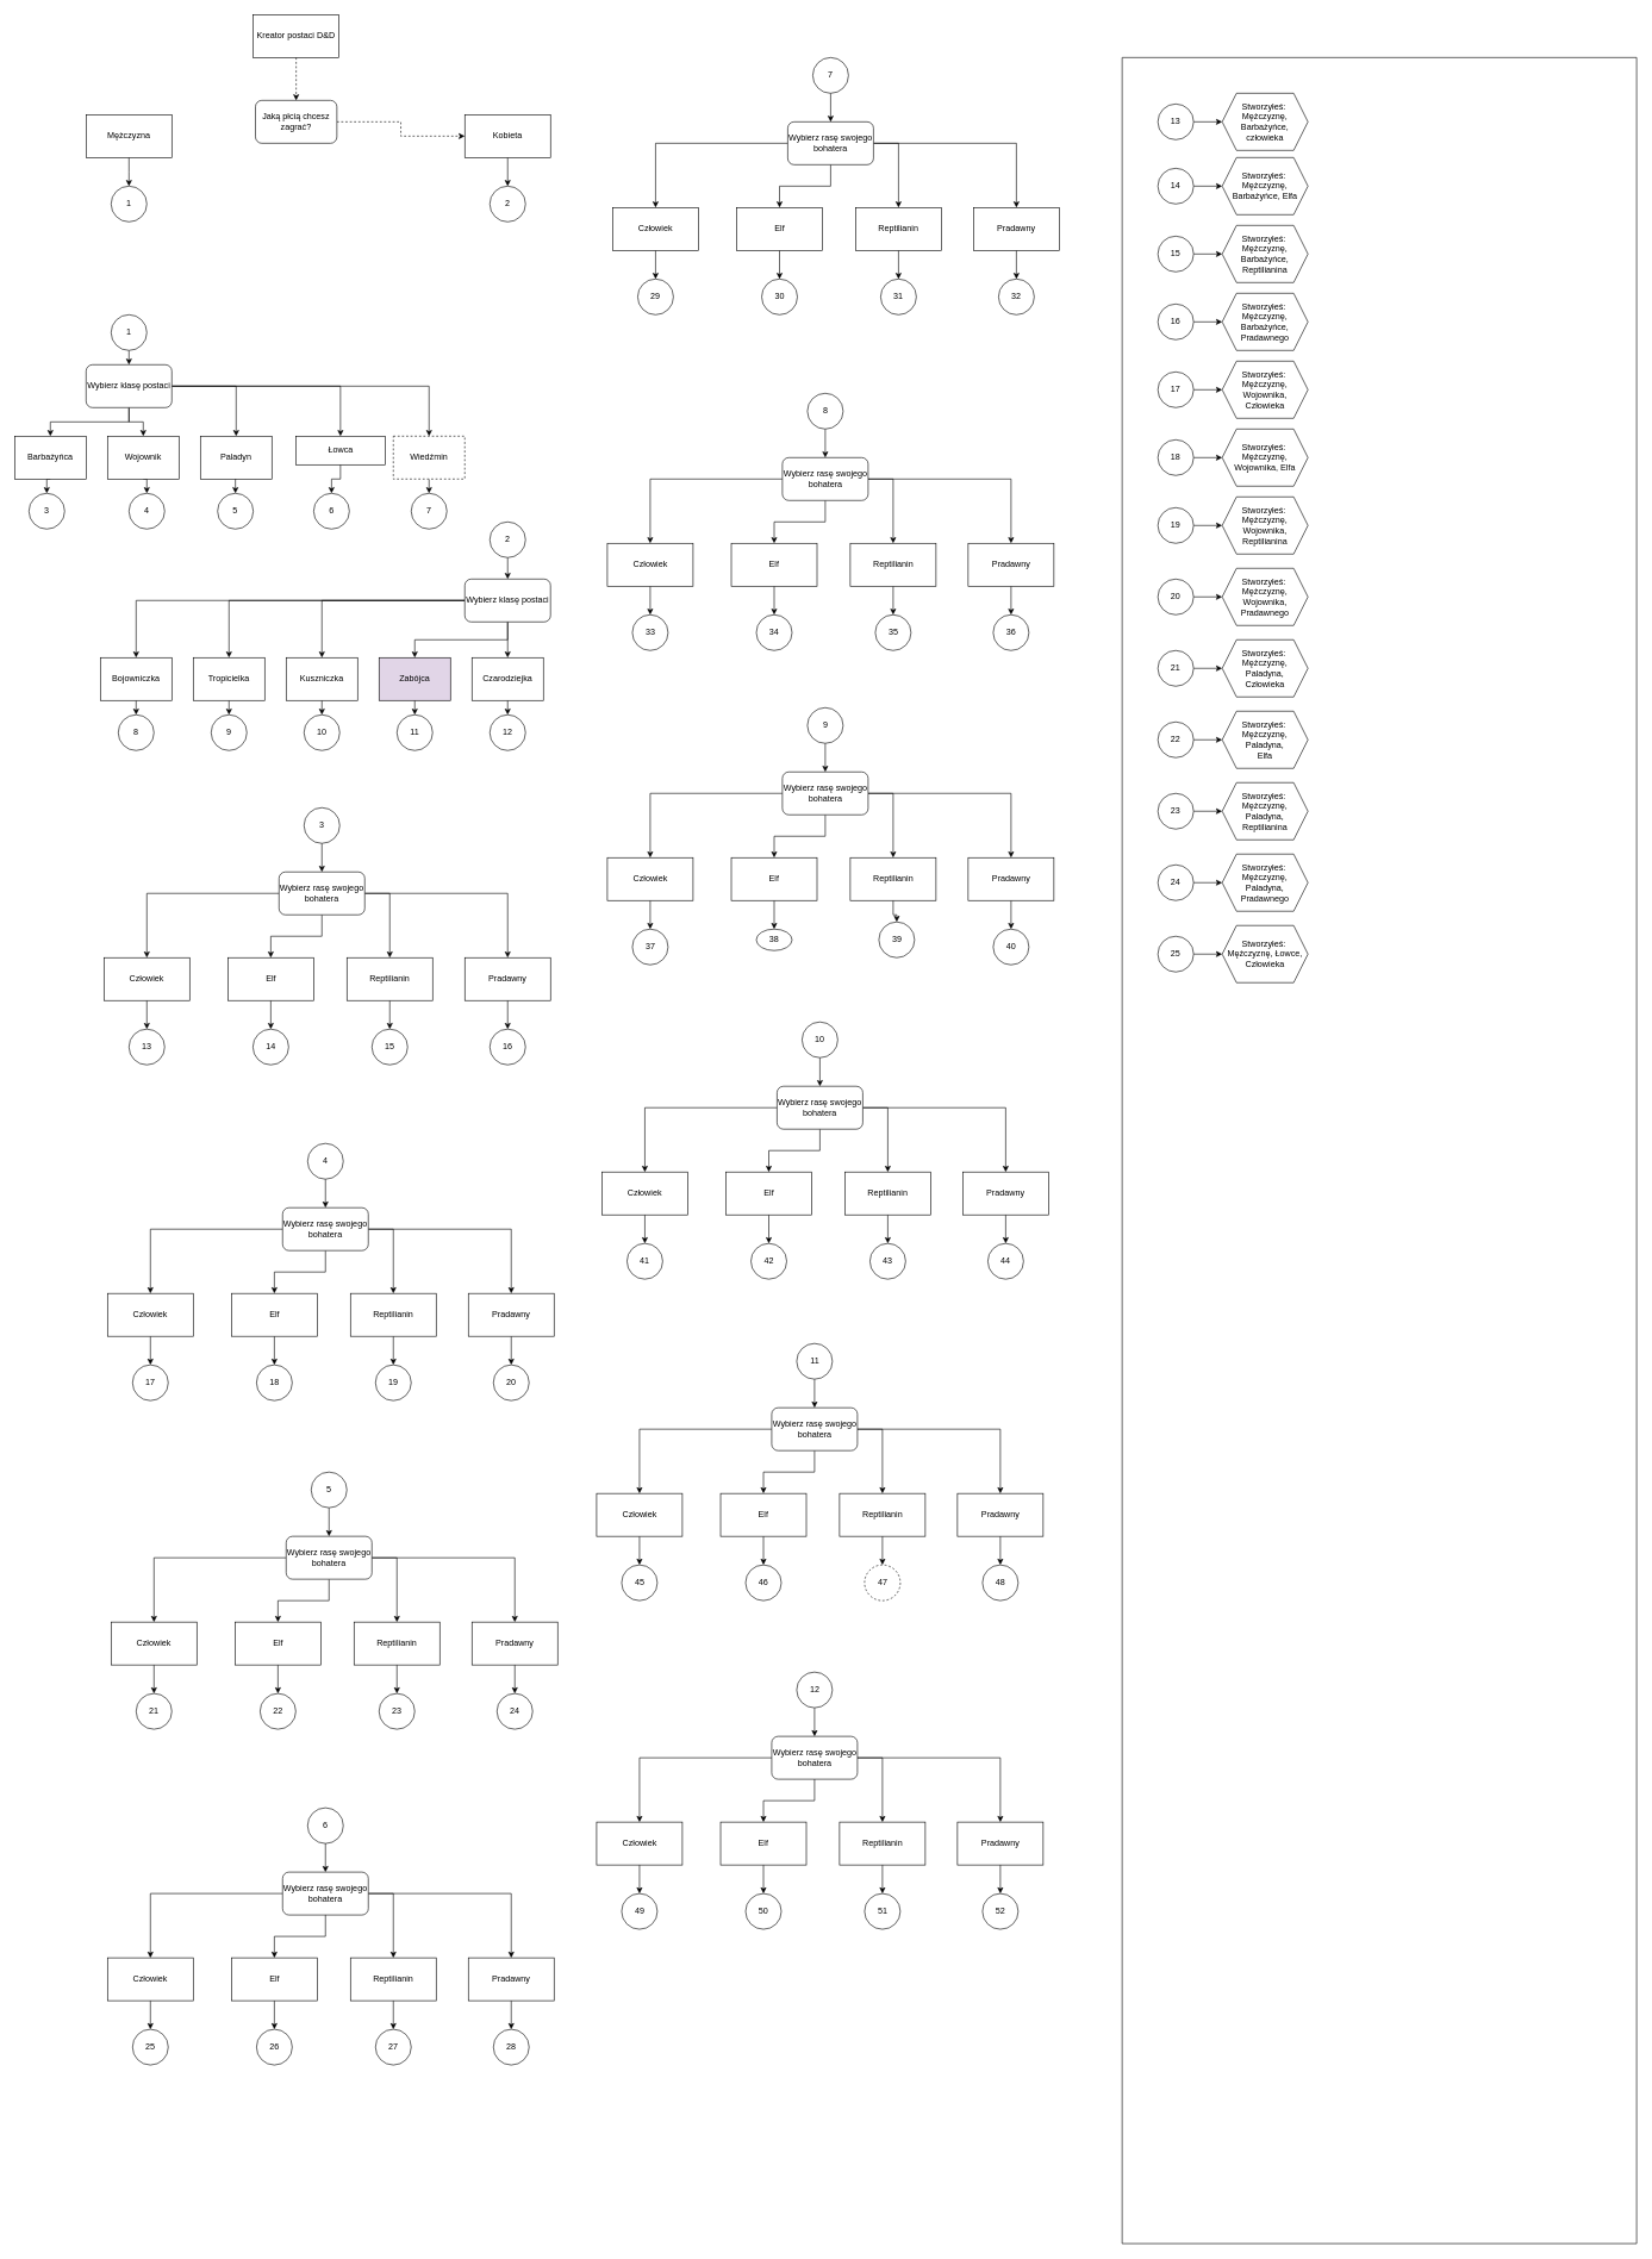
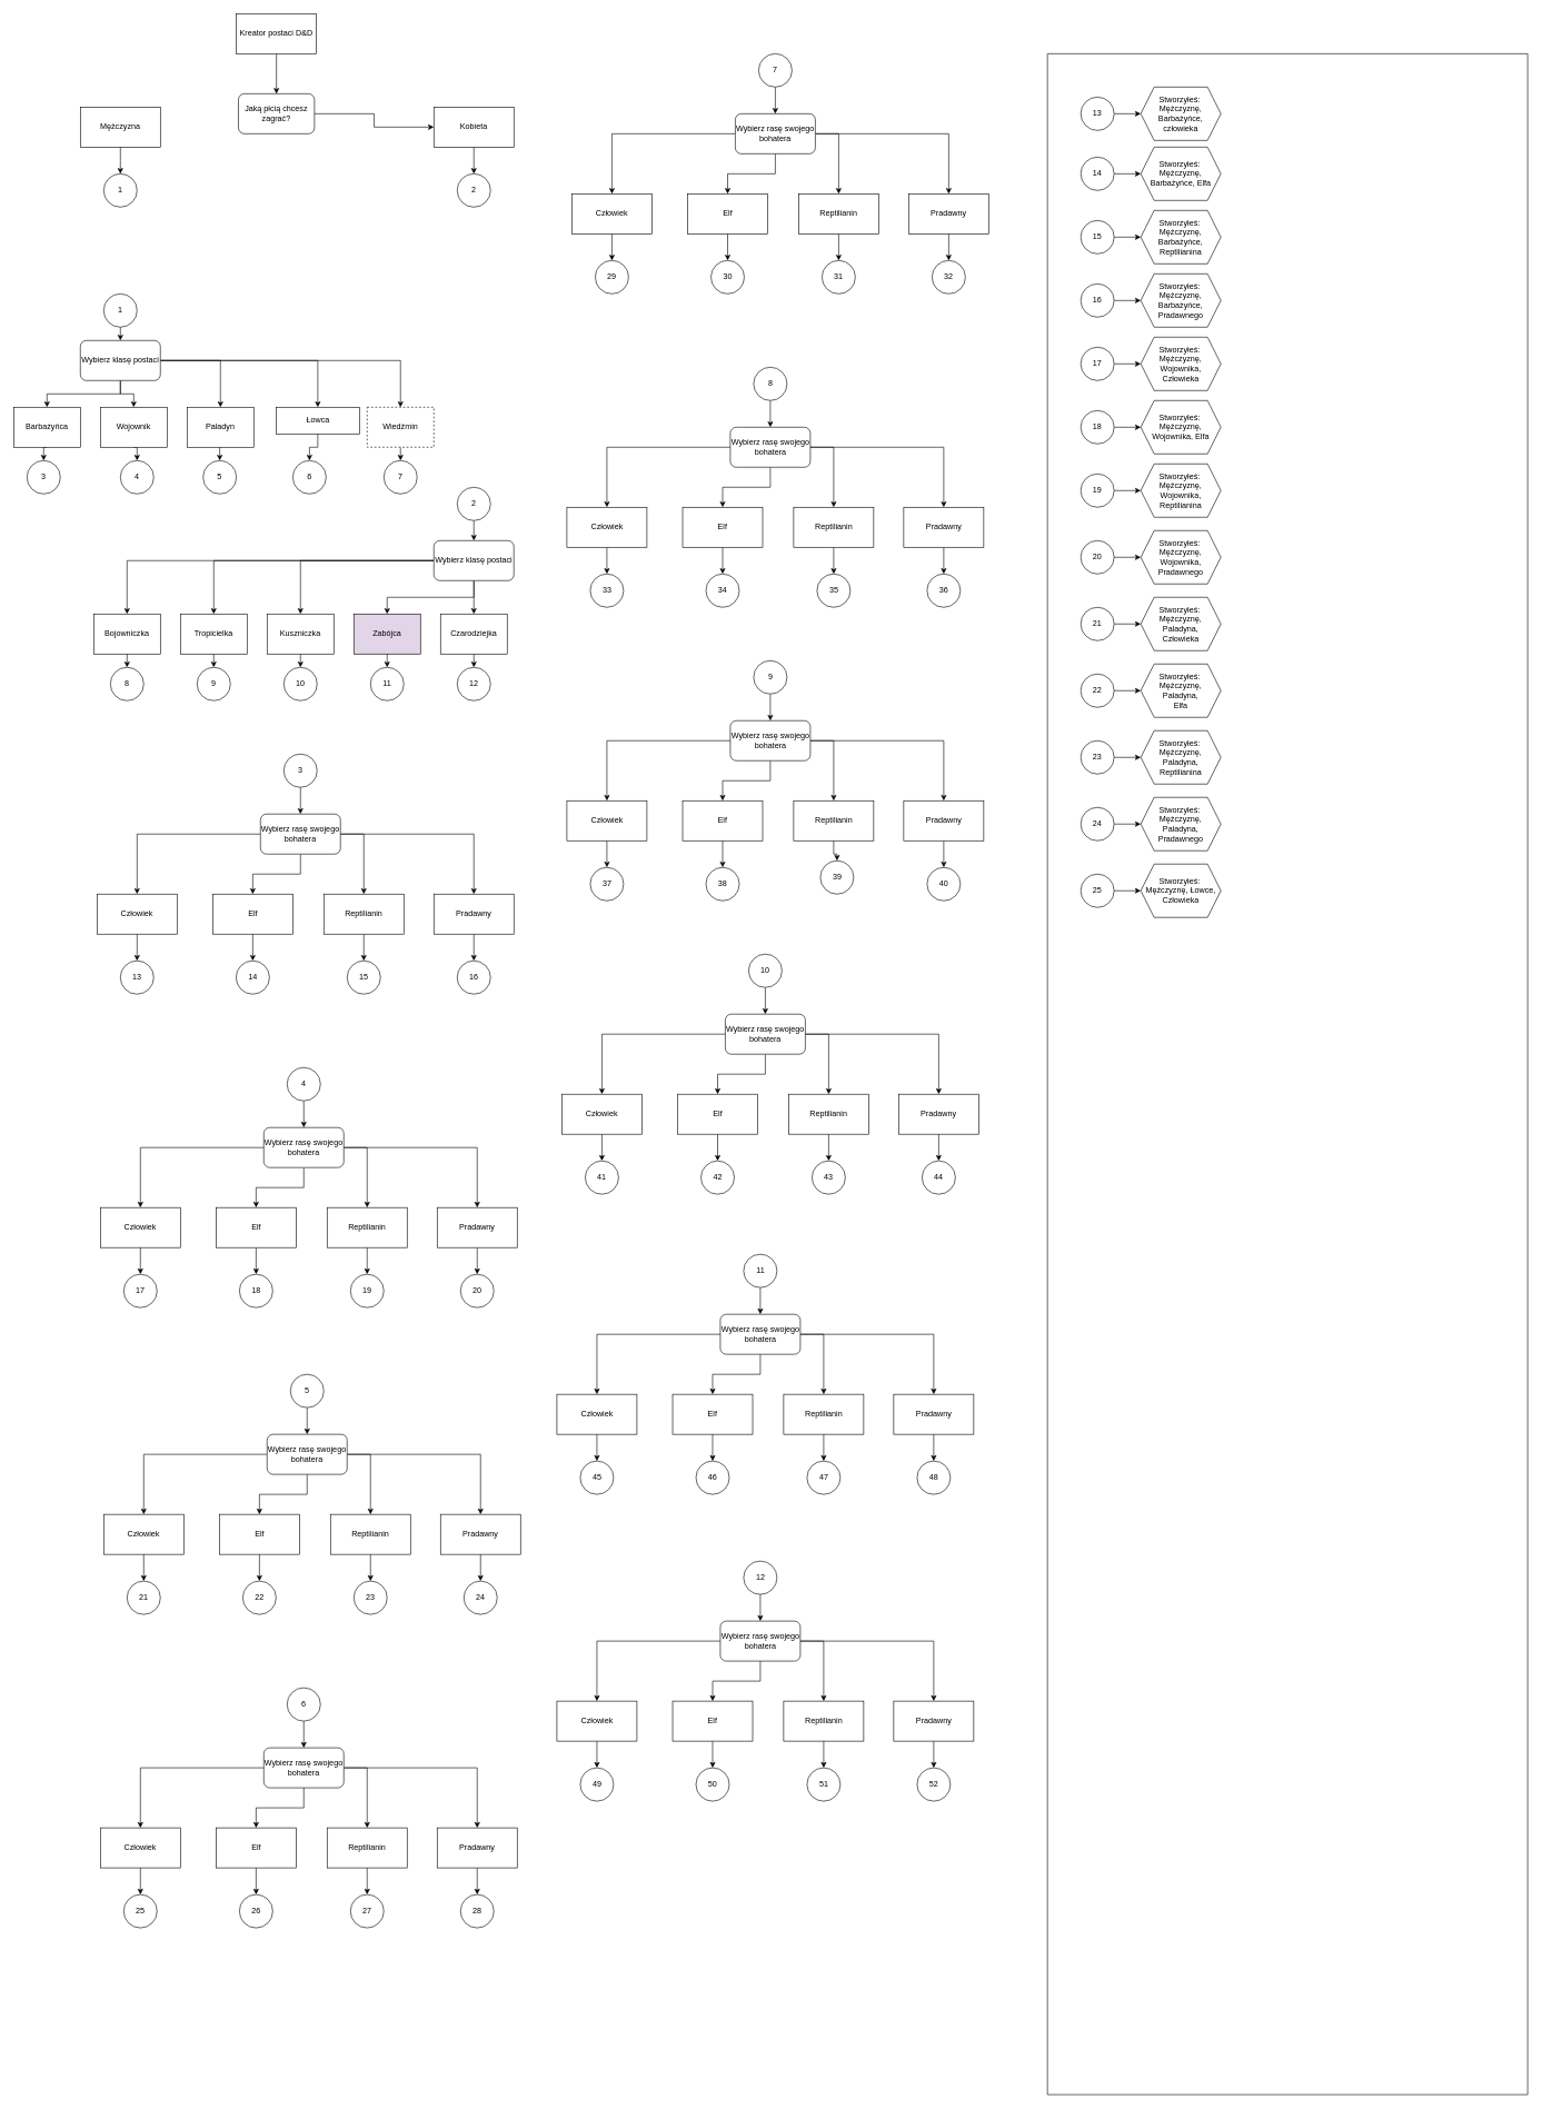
- <mxCell id="3" style="edgeStyle=orthogonalEdgeStyle;rounded=0;orthogonalLoop=1;jettySize=auto;html=1;exitX=0.5;exitY=1;exitDx=0;exitDy=0;entryX=0.5;entryY=0;entryDx=0;entryDy=0;dashed=1;" edge="1" parent="1" source="4" target="6"><mxGeometry relative="1" as="geometry" /></mxCell>
+ <mxCell id="3" style="edgeStyle=orthogonalEdgeStyle;rounded=0;orthogonalLoop=1;jettySize=auto;html=1;exitX=0.5;exitY=1;exitDx=0;exitDy=0;entryX=0.5;entryY=0;entryDx=0;entryDy=0;" edge="1" parent="1" source="4" target="6"><mxGeometry relative="1" as="geometry" /></mxCell>
- <mxCell id="5" style="edgeStyle=orthogonalEdgeStyle;rounded=0;orthogonalLoop=1;jettySize=auto;html=1;entryX=0;entryY=0.5;entryDx=0;entryDy=0;dashed=1;" edge="1" parent="1" source="6" target="8"><mxGeometry relative="1" as="geometry" /></mxCell>
+ <mxCell id="5" style="edgeStyle=orthogonalEdgeStyle;rounded=0;orthogonalLoop=1;jettySize=auto;html=1;entryX=0;entryY=0.5;entryDx=0;entryDy=0;" edge="1" parent="1" source="6" target="8"><mxGeometry relative="1" as="geometry" /></mxCell>
- <mxCell id="189" value="38" style="ellipse;whiteSpace=wrap;html=1;aspect=fixed;" vertex="1" parent="1"><mxGeometry x="1058" y="1300" width="50" height="30" as="geometry" /></mxCell>
+ <mxCell id="189" value="38" style="ellipse;whiteSpace=wrap;html=1;aspect=fixed;" vertex="1" parent="1"><mxGeometry x="1058" y="1300" width="50" height="50" as="geometry" /></mxCell>
- <mxCell id="228" value="47" style="ellipse;whiteSpace=wrap;html=1;aspect=fixed;dashed=1;" vertex="1" parent="1"><mxGeometry x="1209.5" y="2190" width="50" height="50" as="geometry" /></mxCell>
+ <mxCell id="228" value="47" style="ellipse;whiteSpace=wrap;html=1;aspect=fixed;" vertex="1" parent="1"><mxGeometry x="1209.5" y="2190" width="50" height="50" as="geometry" /></mxCell>
